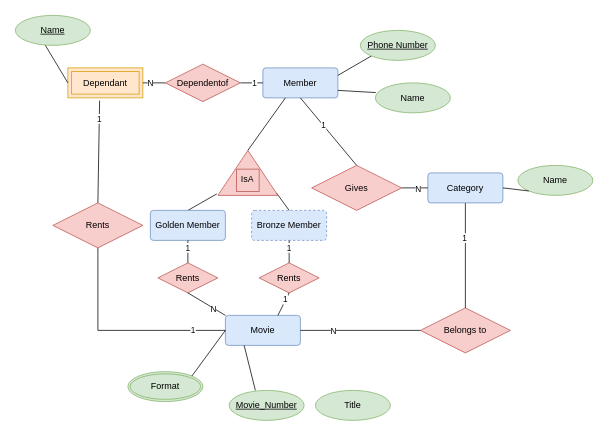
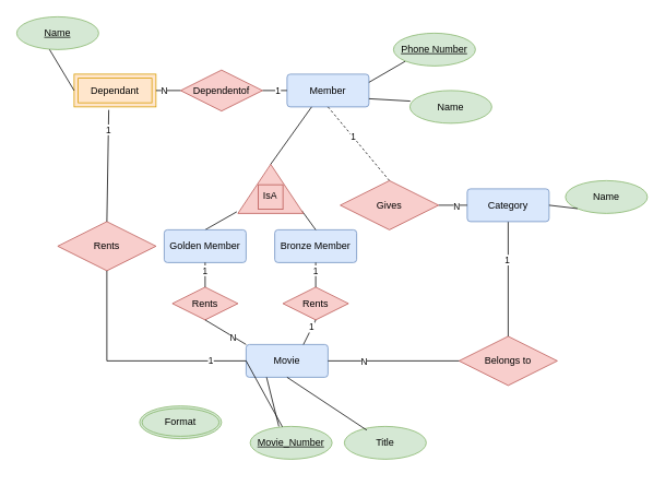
- <mxCell id="37" value="" style="endArrow=none;html=1;rounded=0;exitX=0.5;exitY=1;exitDx=0;exitDy=0;entryX=0.5;entryY=0;entryDx=0;entryDy=0;" parent="1" source="9" target="36" edge="1"><mxGeometry relative="1" as="geometry"><mxPoint x="380" y="290" as="sourcePoint" /><mxPoint x="540" y="290" as="targetPoint" /></mxGeometry></mxCell>
+ <mxCell id="37" value="" style="endArrow=none;html=1;rounded=0;exitX=0.5;exitY=1;exitDx=0;exitDy=0;entryX=0.5;entryY=0;entryDx=0;entryDy=0;dashed=1;" parent="1" source="9" target="36" edge="1"><mxGeometry relative="1" as="geometry"><mxPoint x="380" y="290" as="sourcePoint" /><mxPoint x="540" y="290" as="targetPoint" /></mxGeometry></mxCell>
- <mxCell id="31" value="Bronze Member" style="rounded=1;arcSize=10;whiteSpace=wrap;html=1;align=center;fillColor=#dae8fc;strokeColor=#6c8ebf;dashed=1;" parent="1" vertex="1"><mxGeometry x="335" y="280" width="100" height="40" as="geometry" /></mxCell>
+ <mxCell id="31" value="Bronze Member" style="rounded=1;arcSize=10;whiteSpace=wrap;html=1;align=center;fillColor=#dae8fc;strokeColor=#6c8ebf;" parent="1" vertex="1"><mxGeometry x="335" y="280" width="100" height="40" as="geometry" /></mxCell>
- <mxCell id="47" value="" style="endArrow=none;html=1;rounded=0;exitX=0;exitY=0.5;exitDx=0;exitDy=0;entryX=1;entryY=0;entryDx=0;entryDy=0;" parent="1" source="3" target="46" edge="1"><mxGeometry relative="1" as="geometry"><mxPoint x="350" y="480" as="sourcePoint" /><mxPoint x="442.2" y="418.48" as="targetPoint" /></mxGeometry></mxCell>
+ <mxCell id="47" value="" style="endArrow=none;html=1;rounded=0;exitX=0;exitY=0.5;exitDx=0;exitDy=0;" parent="1" source="3" target="4" edge="1"><mxGeometry relative="1" as="geometry"><mxPoint x="350" y="480" as="sourcePoint" /><mxPoint x="442.2" y="418.48" as="targetPoint" /></mxGeometry></mxCell>
+ <mxCell id="7" value="" style="endArrow=none;html=1;rounded=0;exitX=0.5;exitY=1;exitDx=0;exitDy=0;entryX=0.273;entryY=0.113;entryDx=0;entryDy=0;entryPerimeter=0;" parent="2" source="3" target="5" edge="1"><mxGeometry relative="1" as="geometry"><mxPoint x="70" y="100" as="sourcePoint" /><mxPoint x="230" y="100" as="targetPoint" /></mxGeometry></mxCell>
